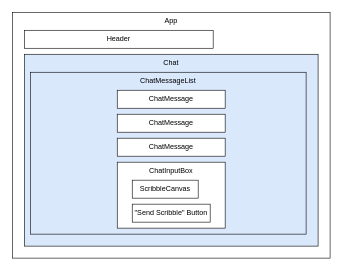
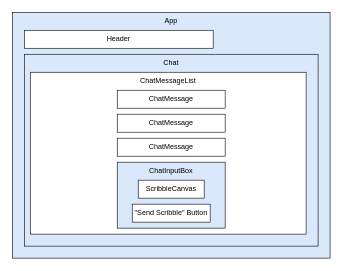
- <mxCell id="2" value="App" style="rounded=0;whiteSpace=wrap;html=1;verticalAlign=top;" vertex="1" parent="1"><mxGeometry x="20" y="20" width="530" height="410" as="geometry" /></mxCell>
+ <mxCell id="2" value="App" style="rounded=0;whiteSpace=wrap;html=1;verticalAlign=top;fillColor=#dae8fc;" vertex="1" parent="1"><mxGeometry x="20" y="20" width="530" height="410" as="geometry" /></mxCell>
- <mxCell id="5" value="ChatMessageList" style="rounded=0;whiteSpace=wrap;html=1;verticalAlign=top;fillColor=#dae8fc;" vertex="1" parent="1"><mxGeometry x="50" y="120" width="460" height="270" as="geometry" /></mxCell>
+ <mxCell id="5" value="ChatMessageList" style="rounded=0;whiteSpace=wrap;html=1;verticalAlign=top;" vertex="1" parent="1"><mxGeometry x="50" y="120" width="460" height="270" as="geometry" /></mxCell>
- <mxCell id="9" value="ChatInputBox" style="rounded=0;whiteSpace=wrap;html=1;verticalAlign=top;" vertex="1" parent="1"><mxGeometry x="195" y="270" width="180" height="110" as="geometry" /></mxCell>
+ <mxCell id="9" value="ChatInputBox" style="rounded=0;whiteSpace=wrap;html=1;verticalAlign=top;fillColor=#dae8fc;" vertex="1" parent="1"><mxGeometry x="195" y="270" width="180" height="110" as="geometry" /></mxCell>
- <mxCell id="10" value="ScribbleCanvas&lt;br&gt;" style="rounded=0;whiteSpace=wrap;html=1;verticalAlign=top;" vertex="1" parent="1"><mxGeometry x="220" y="300" width="110" height="30" as="geometry" /></mxCell>
+ <mxCell id="10" value="ScribbleCanvas&lt;br&gt;" style="rounded=0;whiteSpace=wrap;html=1;verticalAlign=top;" vertex="1" parent="1"><mxGeometry x="230" y="300" width="110" height="30" as="geometry" /></mxCell>
